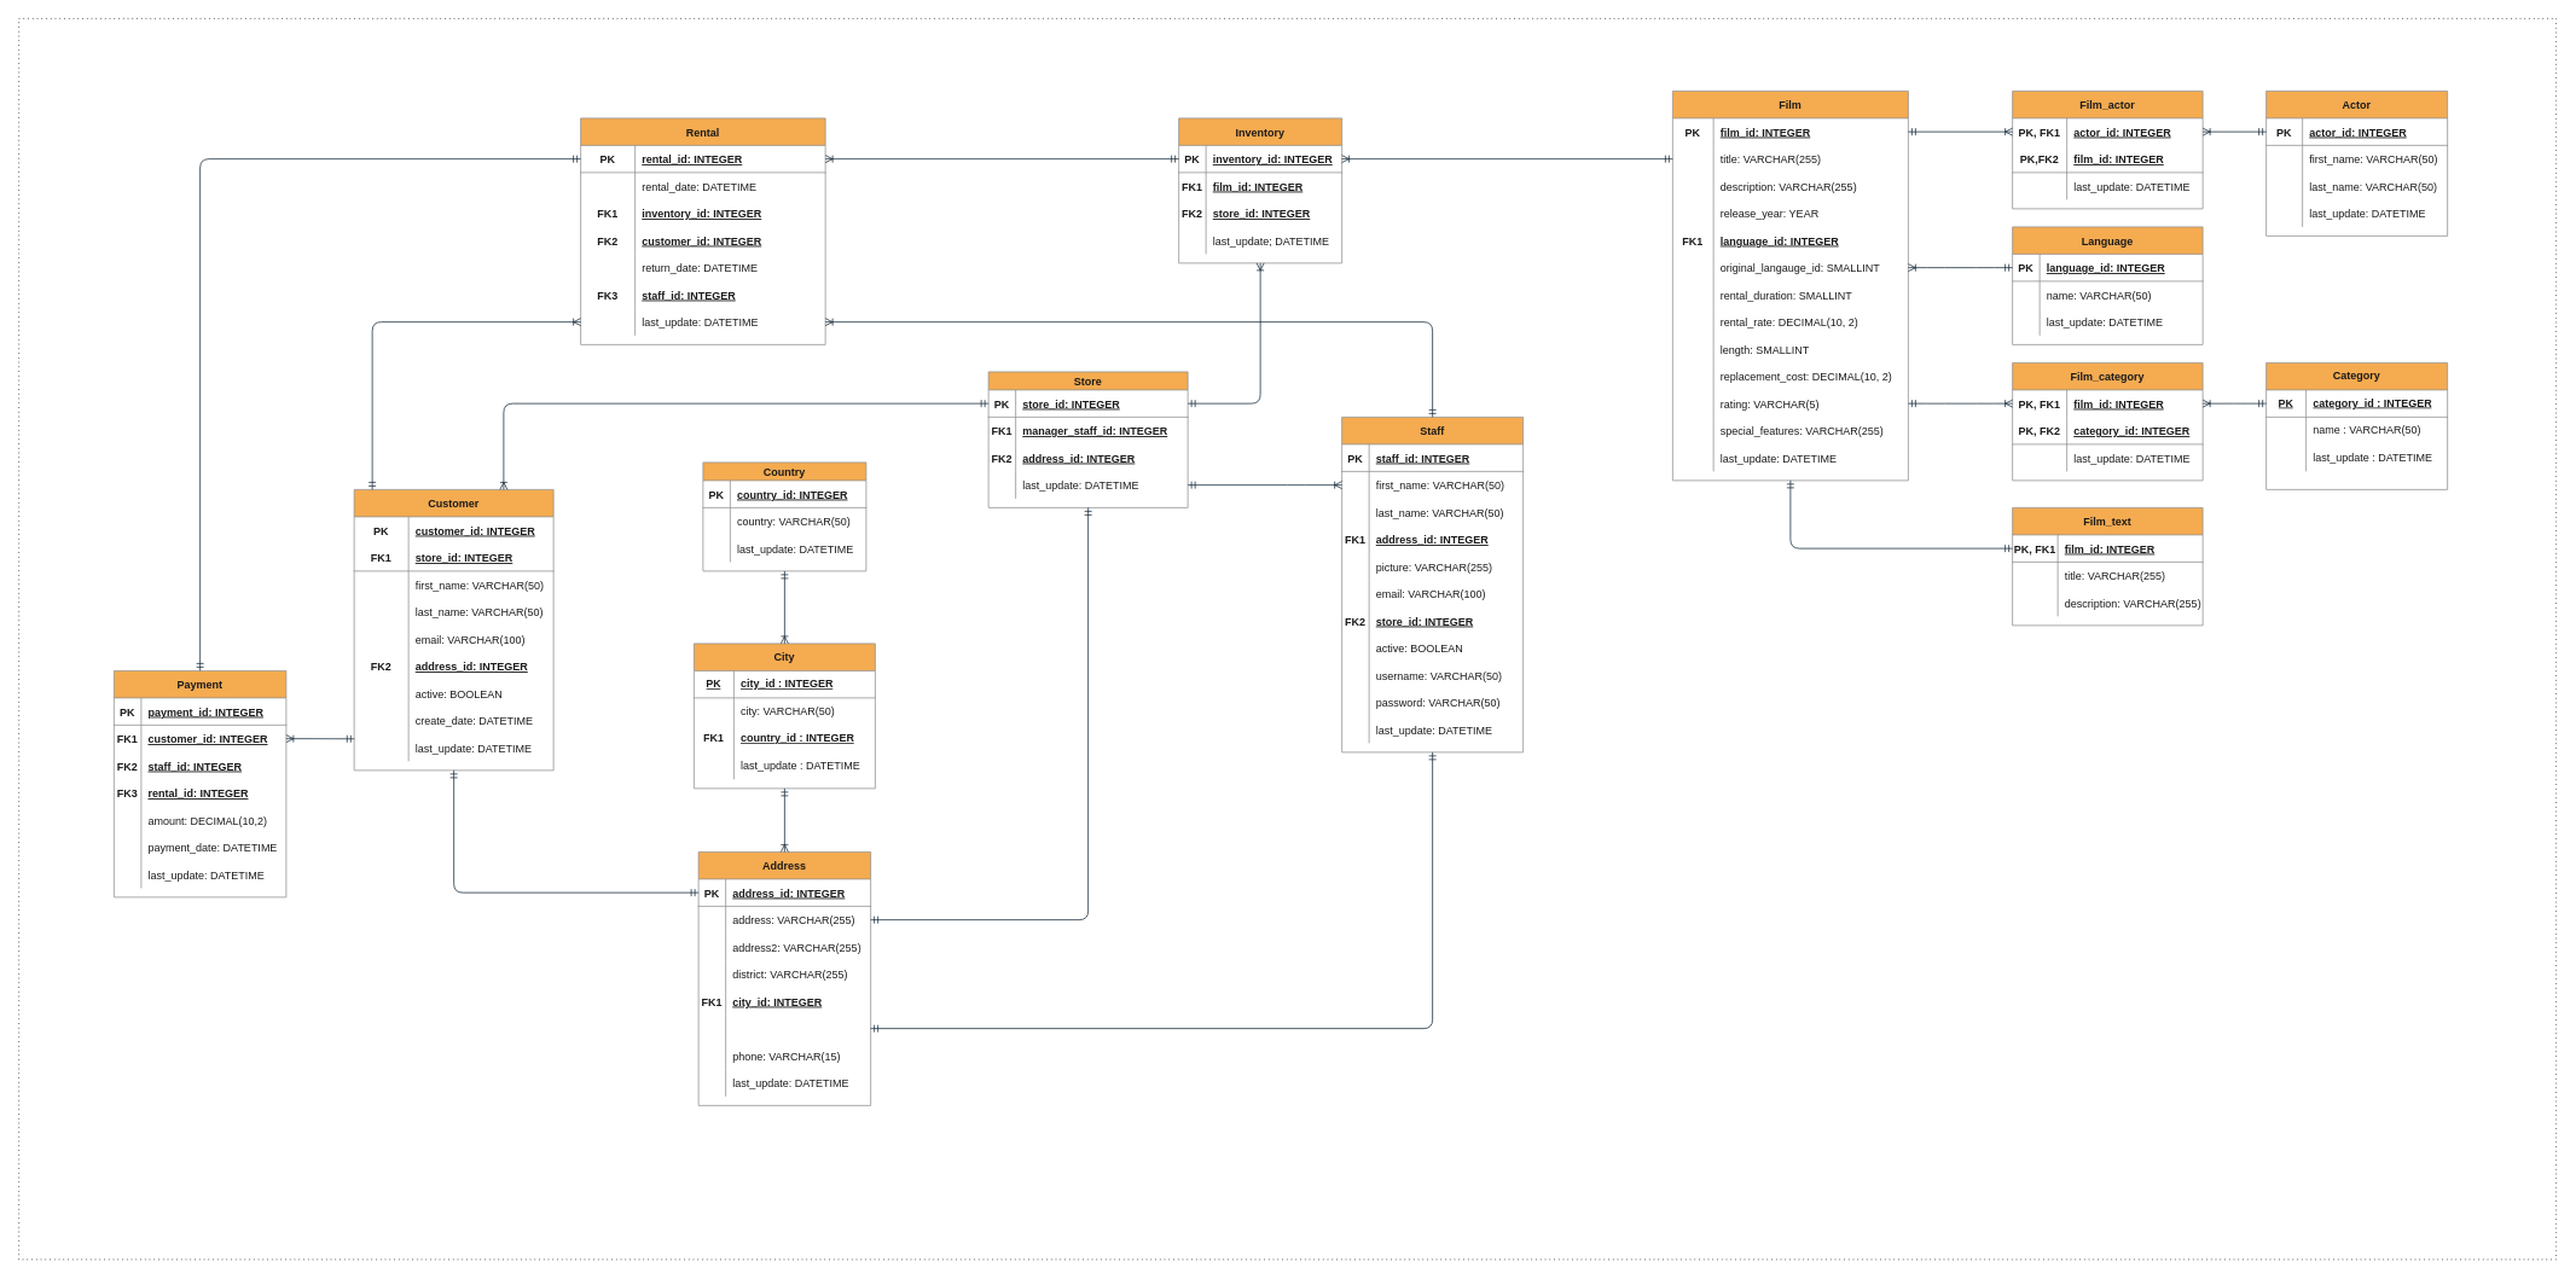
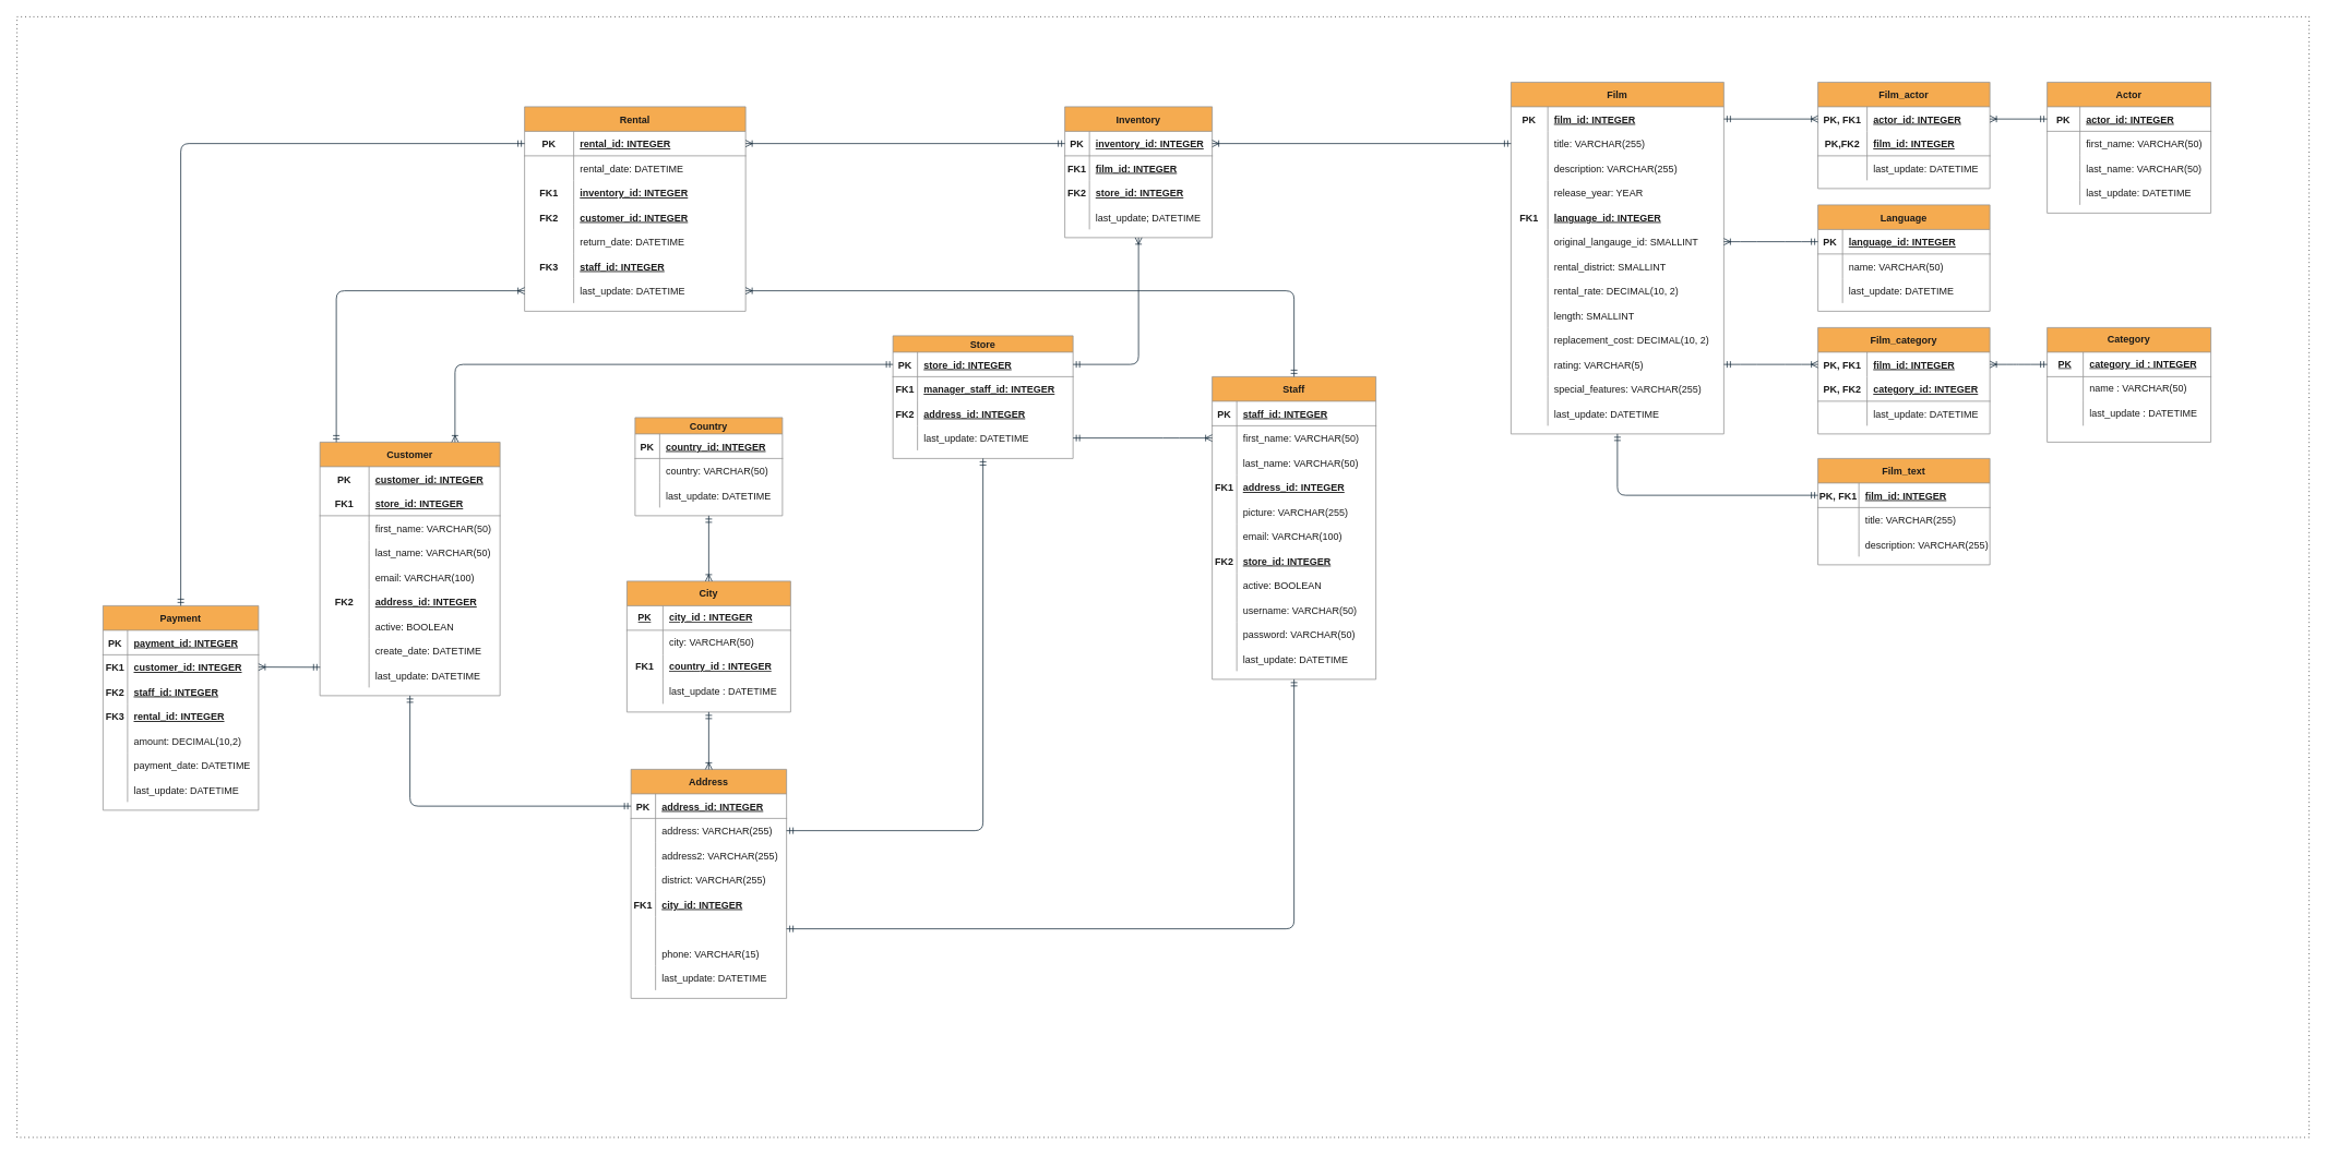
- <mxCell id="62" value="rental_duration: SMALLINT" style="shape=partialRectangle;connectable=0;fillColor=none;top=0;left=0;bottom=0;right=0;align=left;spacingLeft=6;overflow=hidden;strokeColor=#909090;fontColor=#1A1A1A;" vertex="1" parent="60"><mxGeometry x="45" width="215" height="30" as="geometry" /></mxCell>
+ <mxCell id="62" value="rental_district: SMALLINT" style="shape=partialRectangle;connectable=0;fillColor=none;top=0;left=0;bottom=0;right=0;align=left;spacingLeft=6;overflow=hidden;strokeColor=#909090;fontColor=#1A1A1A;" vertex="1" parent="60"><mxGeometry x="45" width="215" height="30" as="geometry" /></mxCell>
